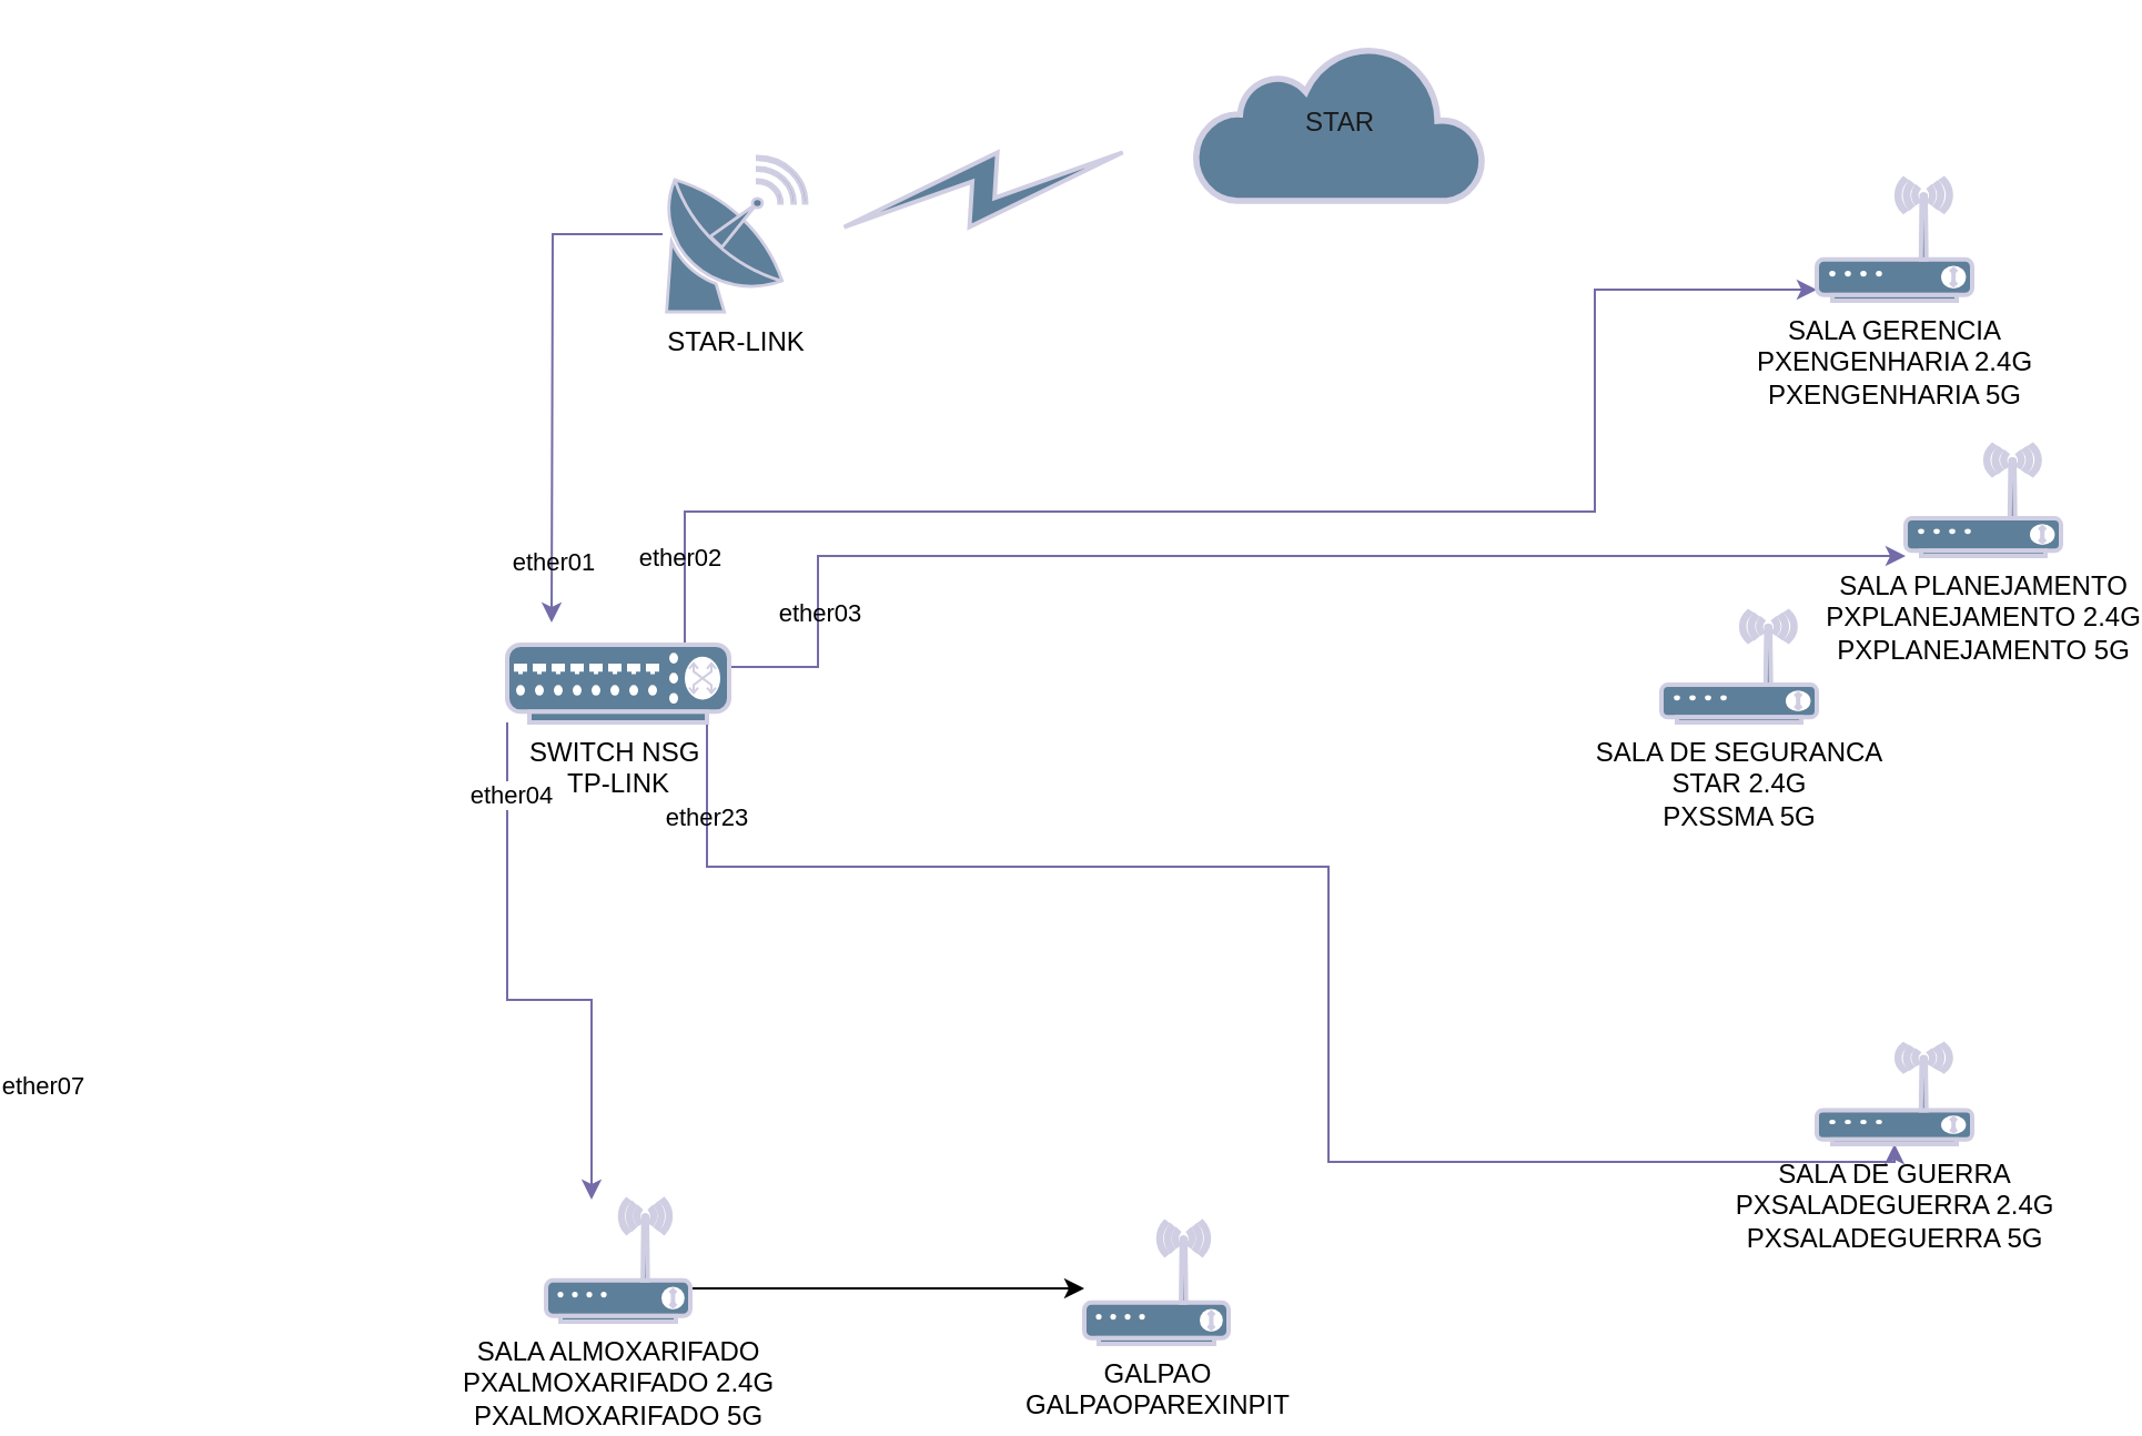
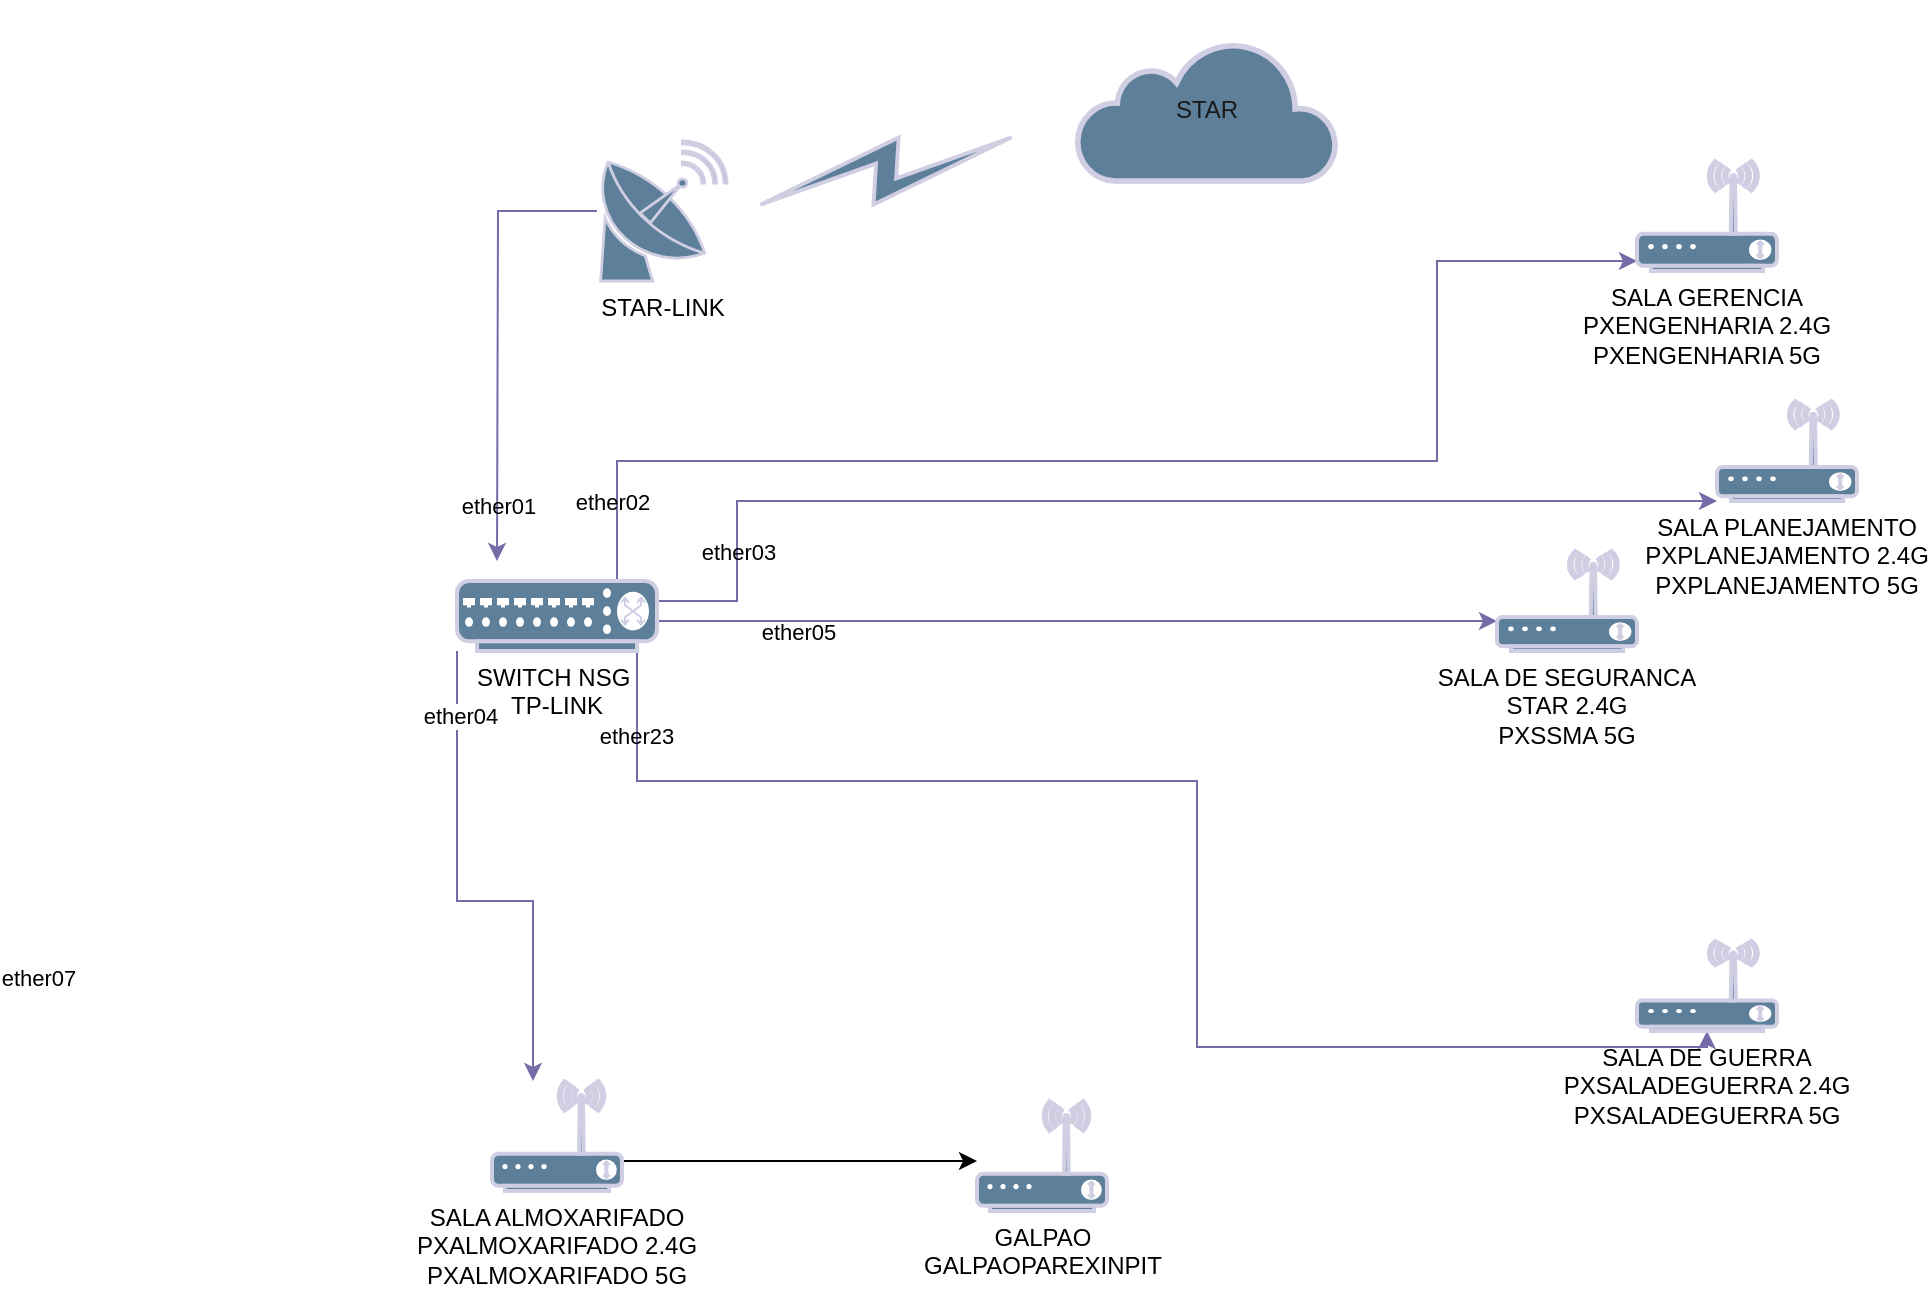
+ <mxCell id="8" value="" style="edgeStyle=orthogonalEdgeStyle;rounded=0;orthogonalLoop=1;jettySize=auto;labelBackgroundColor=none;fontColor=default;strokeColor=#736CA8;labelBorderColor=none;textShadow=0;html=1;" parent="1" source="14" target="19" edge="1"><mxGeometry relative="1" as="geometry"><Array as="points"><mxPoint x="290" y="310" /><mxPoint x="290" y="310" /></Array></mxGeometry></mxCell>
+ <mxCell id="9" value="ether05" style="edgeLabel;align=center;verticalAlign=middle;resizable=0;points=[];labelBackgroundColor=none;fontColor=default;labelBorderColor=none;textShadow=0;html=1;" parent="8" vertex="1" connectable="0"><mxGeometry x="0.457" relative="1" as="geometry"><mxPoint x="-236" y="5" as="offset" /></mxGeometry></mxCell>
